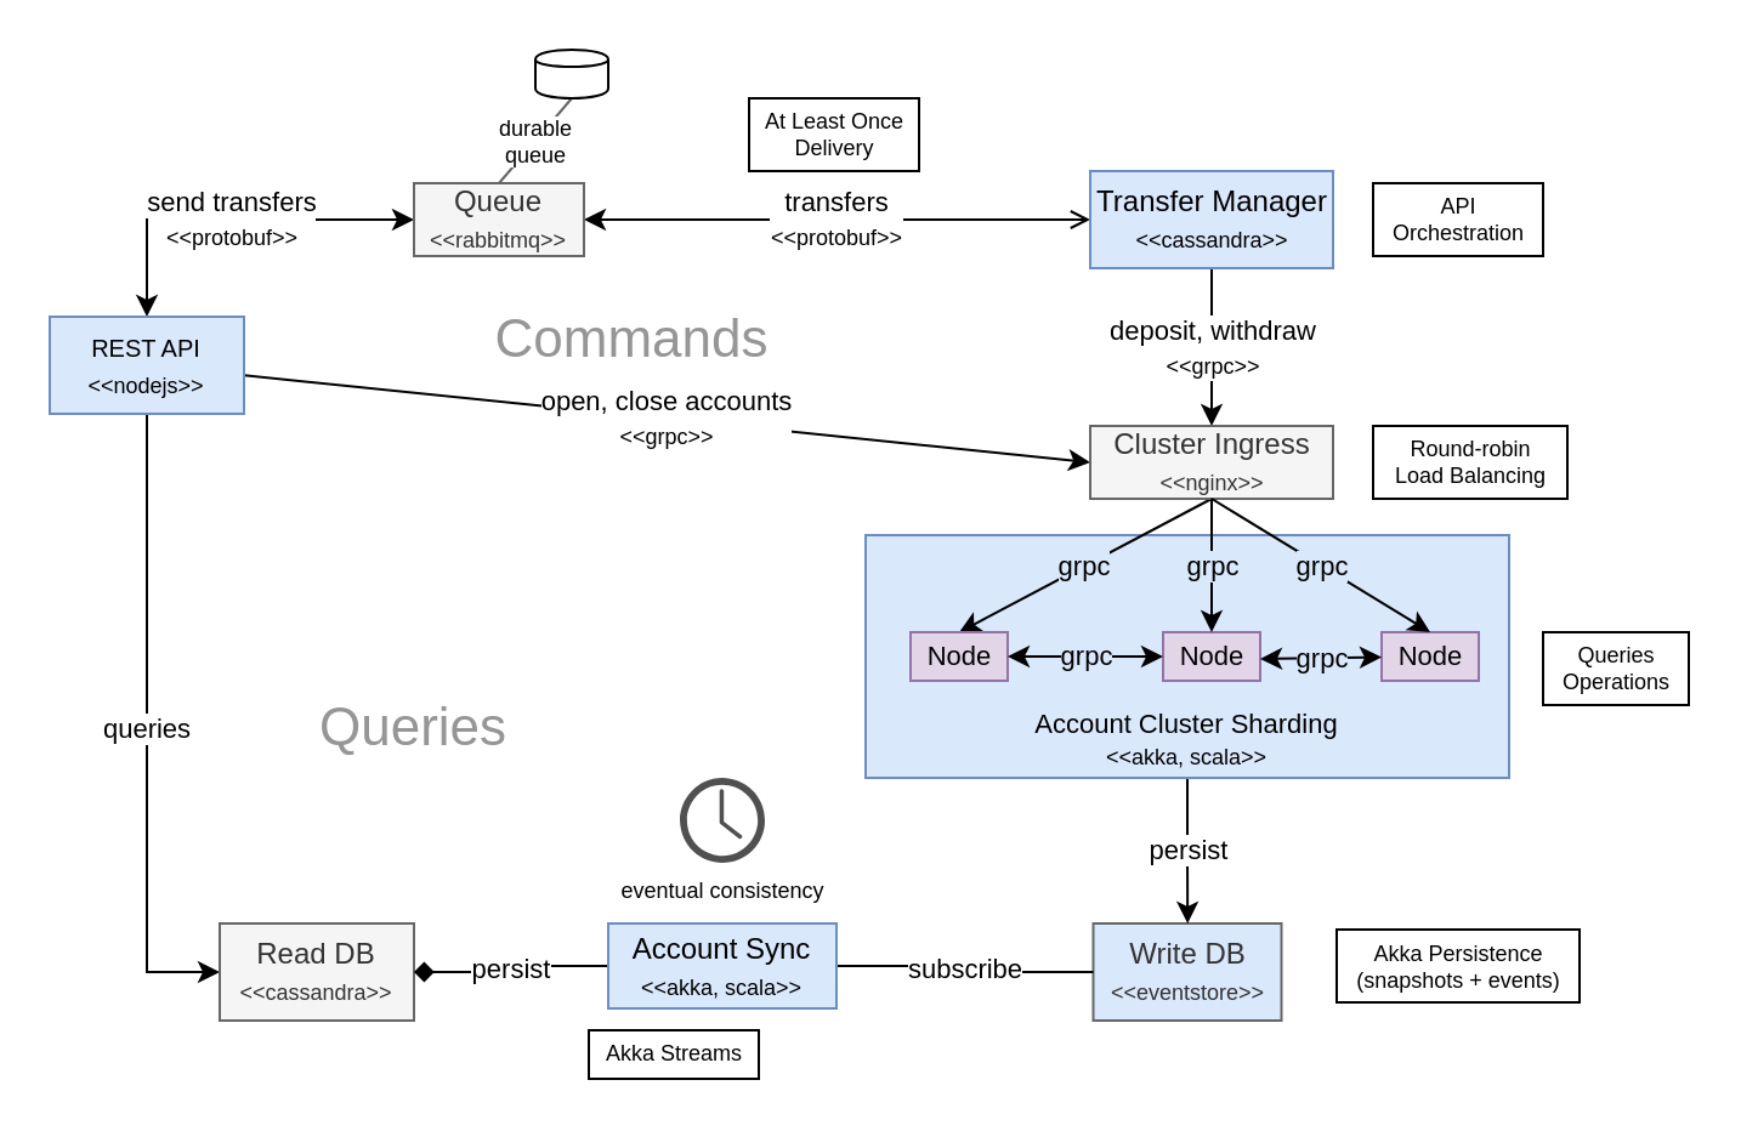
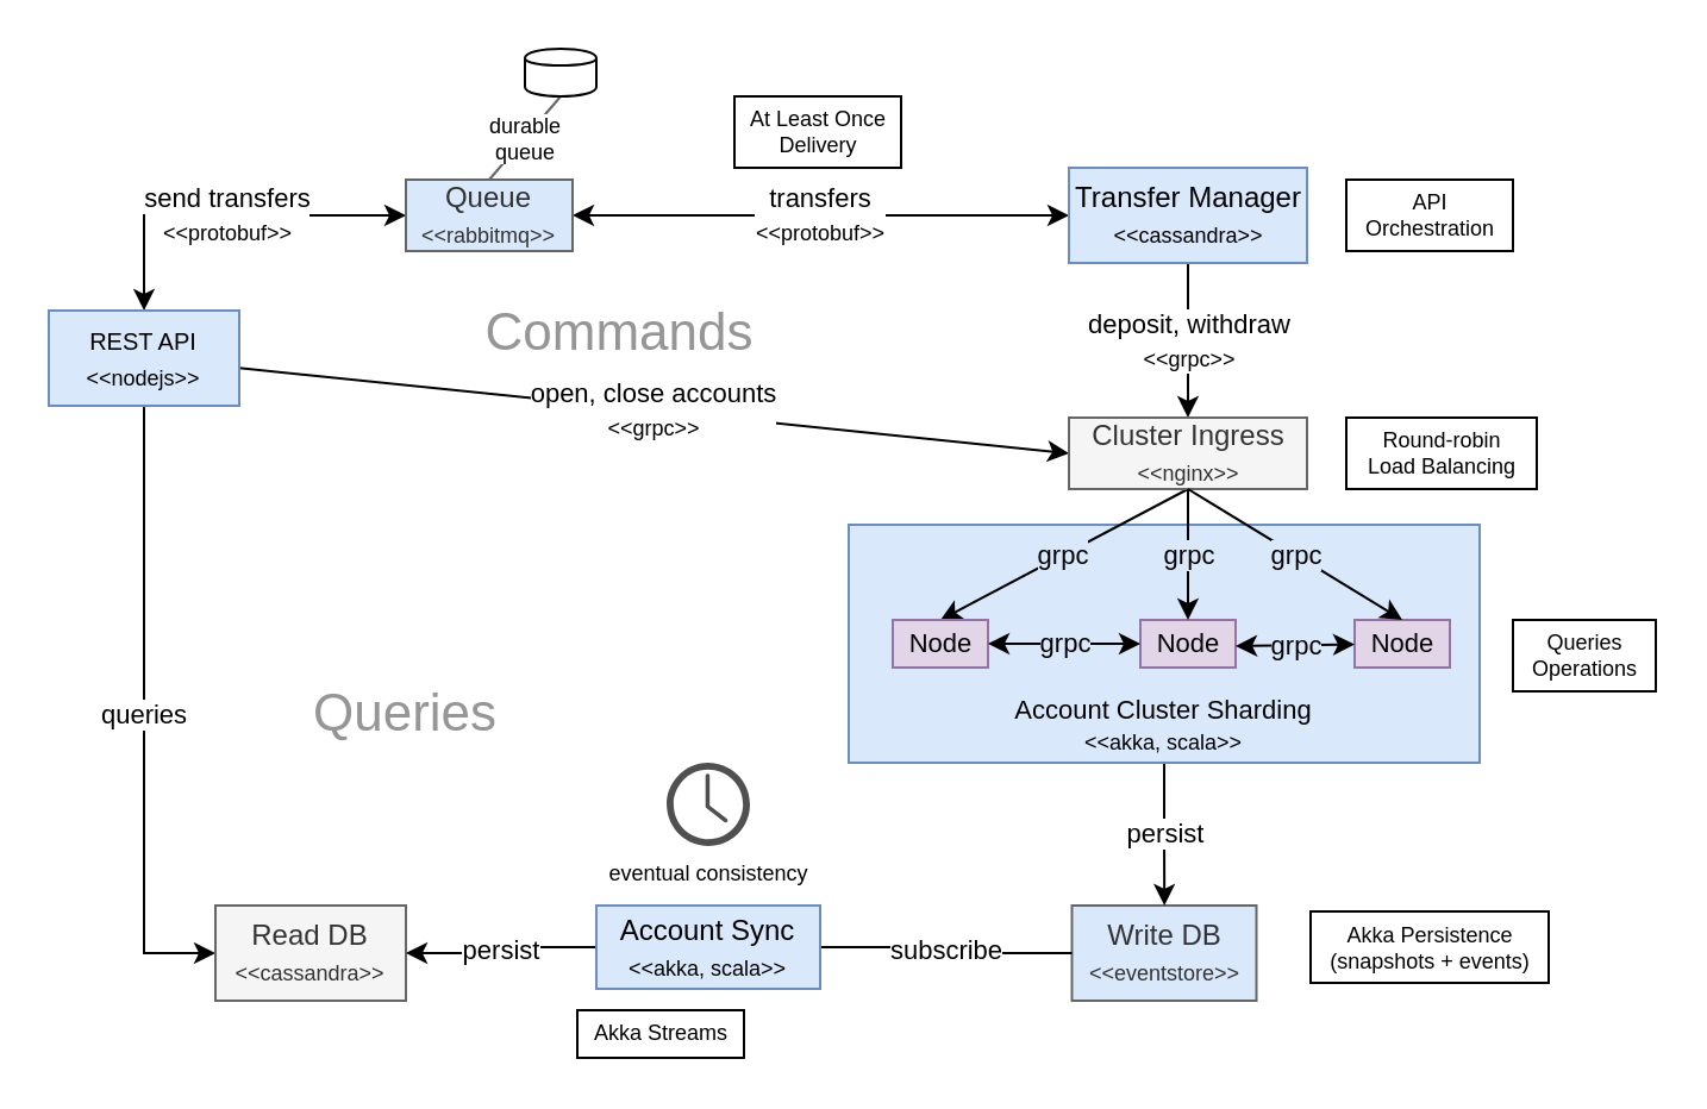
- <mxCell id="8" value="&lt;div&gt;Queue&lt;/div&gt;&lt;div&gt;&lt;font style=&quot;font-size: 9px&quot;&gt;&amp;lt;&amp;lt;rabbitmq&amp;gt;&amp;gt;&lt;/font&gt;&lt;br&gt;&lt;/div&gt;" style="rounded=0;whiteSpace=wrap;html=1;fillColor=#f5f5f5;strokeColor=#666666;fontColor=#333333;" parent="1" vertex="1"><mxGeometry x="170" y="75" width="70" height="30" as="geometry" /></mxCell>
+ <mxCell id="8" value="&lt;div&gt;Queue&lt;/div&gt;&lt;div&gt;&lt;font style=&quot;font-size: 9px&quot;&gt;&amp;lt;&amp;lt;rabbitmq&amp;gt;&amp;gt;&lt;/font&gt;&lt;br&gt;&lt;/div&gt;" style="rounded=0;whiteSpace=wrap;html=1;fillColor=#dae8fc;strokeColor=#666666;fontColor=#333333;" parent="1" vertex="1"><mxGeometry x="170" y="75" width="70" height="30" as="geometry" /></mxCell>
- <mxCell id="6" value="transfers&lt;br&gt;&lt;span style=&quot;font-size: 9px&quot;&gt;&amp;lt;&amp;lt;protobuf&amp;gt;&amp;gt;&lt;/span&gt;" style="edgeStyle=none;rounded=0;orthogonalLoop=1;jettySize=auto;html=1;entryX=0;entryY=0.5;entryDx=0;entryDy=0;startArrow=classic;startFill=1;fontSize=11;endArrow=open;" parent="1" source="8" target="12" edge="1"><mxGeometry relative="1" as="geometry" /></mxCell>
+ <mxCell id="6" value="transfers&lt;br&gt;&lt;span style=&quot;font-size: 9px&quot;&gt;&amp;lt;&amp;lt;protobuf&amp;gt;&amp;gt;&lt;/span&gt;" style="edgeStyle=none;rounded=0;orthogonalLoop=1;jettySize=auto;html=1;entryX=0;entryY=0.5;entryDx=0;entryDy=0;startArrow=classic;startFill=1;fontSize=11;" parent="1" source="8" target="12" edge="1"><mxGeometry relative="1" as="geometry" /></mxCell>
- <mxCell id="16" value="persist" style="edgeStyle=orthogonalEdgeStyle;rounded=0;orthogonalLoop=1;jettySize=auto;html=1;entryX=1;entryY=0.5;entryDx=0;entryDy=0;endArrow=diamond;" parent="1" source="17" target="9" edge="1"><mxGeometry relative="1" as="geometry"><mxPoint x="170" y="600" as="targetPoint" /></mxGeometry></mxCell>
+ <mxCell id="16" value="persist" style="edgeStyle=orthogonalEdgeStyle;rounded=0;orthogonalLoop=1;jettySize=auto;html=1;entryX=1;entryY=0.5;entryDx=0;entryDy=0;" parent="1" source="17" target="9" edge="1"><mxGeometry relative="1" as="geometry"><mxPoint x="170" y="600" as="targetPoint" /></mxGeometry></mxCell>
